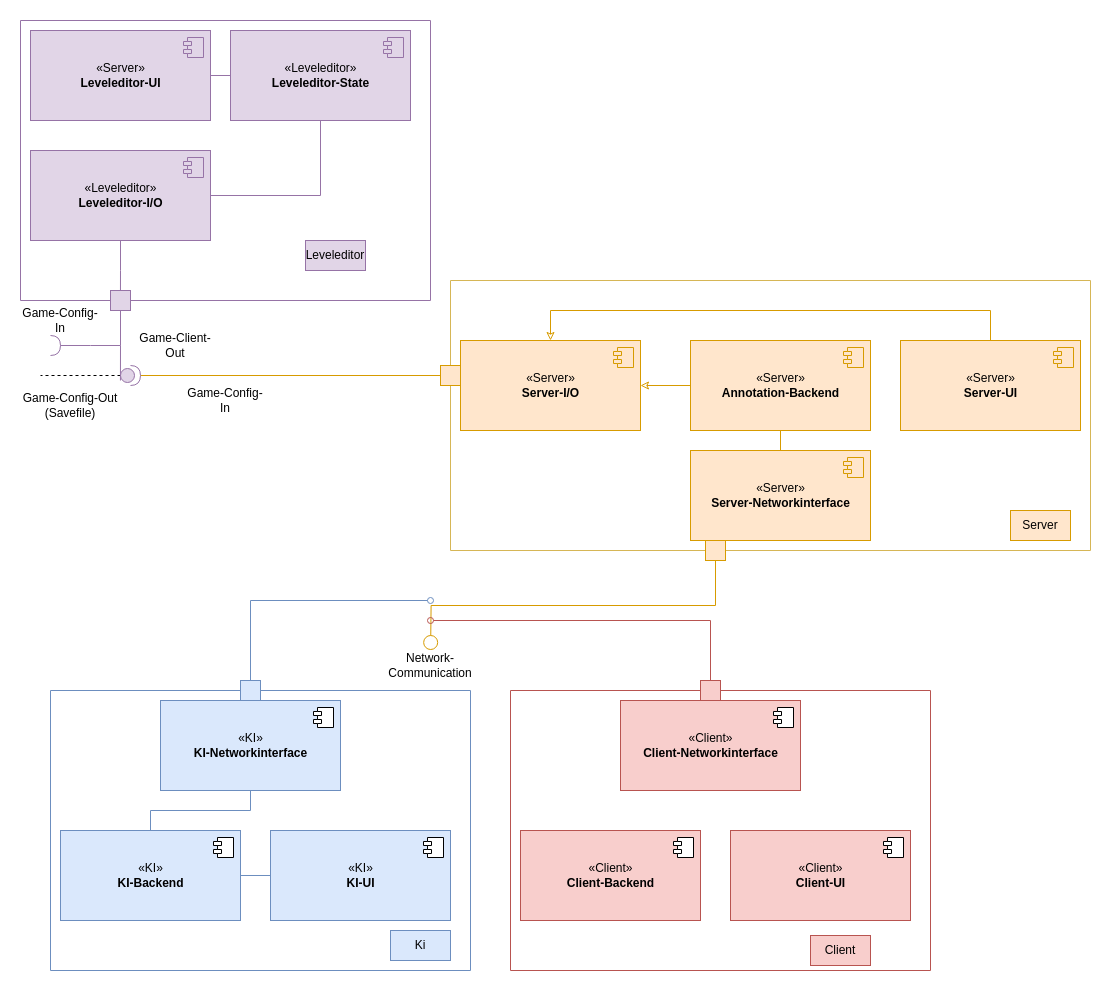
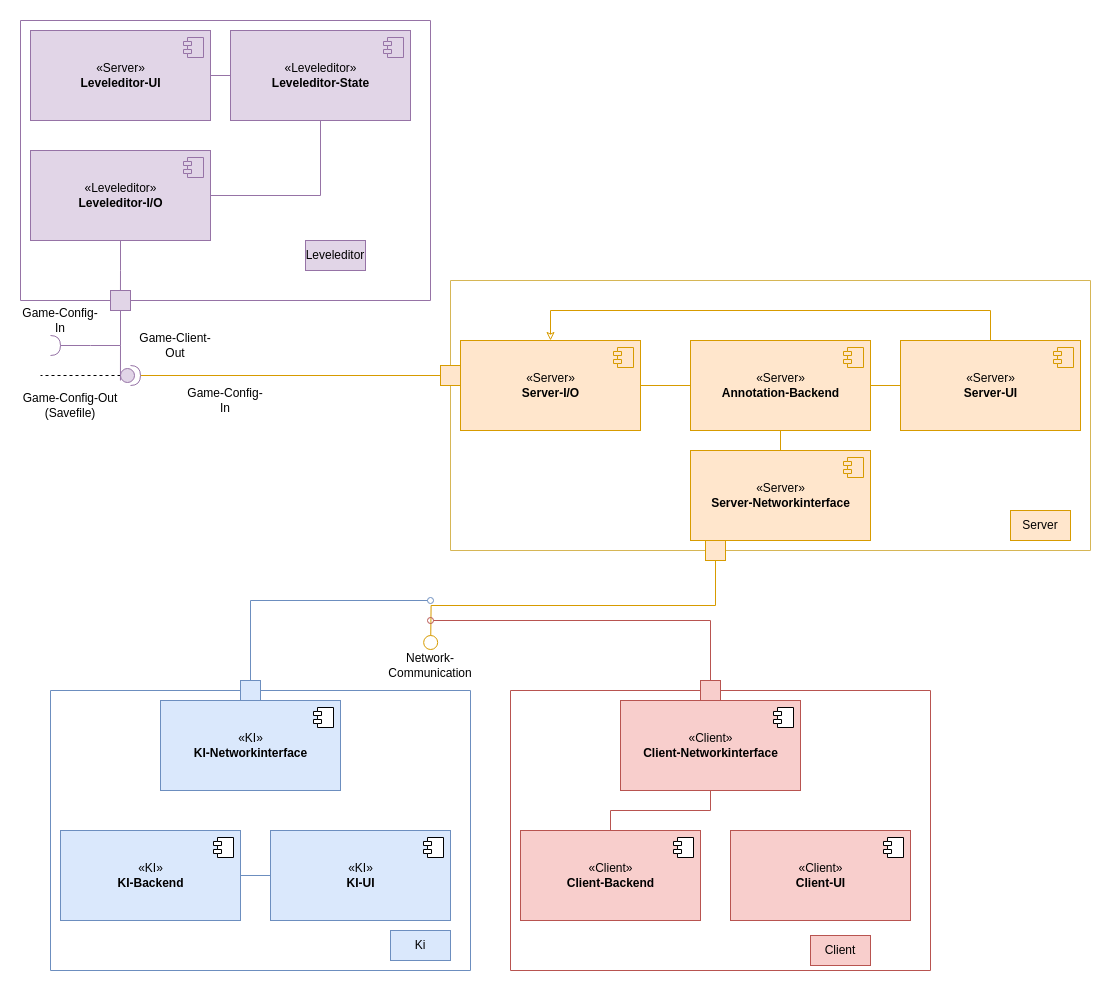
- <mxCell id="20" style="edgeStyle=orthogonalEdgeStyle;rounded=0;orthogonalLoop=1;jettySize=auto;html=1;entryX=1;entryY=0.5;entryDx=0;entryDy=0;endArrow=classic;endFill=0;fillColor=#ffe6cc;strokeColor=#d79b00;" edge="1" parent="18" source="21" target="31"><mxGeometry relative="1" as="geometry" /></mxCell>
+ <mxCell id="20" style="edgeStyle=orthogonalEdgeStyle;rounded=0;orthogonalLoop=1;jettySize=auto;html=1;entryX=1;entryY=0.5;entryDx=0;entryDy=0;endArrow=none;endFill=0;fillColor=#ffe6cc;strokeColor=#d79b00;" edge="1" parent="18" source="21" target="31"><mxGeometry relative="1" as="geometry" /></mxCell>
+ <mxCell id="26" style="edgeStyle=orthogonalEdgeStyle;rounded=0;orthogonalLoop=1;jettySize=auto;html=1;endArrow=none;endFill=0;fillColor=#ffe6cc;strokeColor=#d79b00;" edge="1" parent="18" source="21" target="24"><mxGeometry relative="1" as="geometry" /></mxCell>
- <mxCell id="2" style="edgeStyle=orthogonalEdgeStyle;rounded=0;orthogonalLoop=1;jettySize=auto;html=1;entryX=0.5;entryY=1;entryDx=0;entryDy=0;endArrow=none;endFill=0;fillColor=#dae8fc;strokeColor=#6c8ebf;" edge="1" parent="1" source="3" target="5"><mxGeometry relative="1" as="geometry" /></mxCell>
+ <mxCell id="13" style="edgeStyle=orthogonalEdgeStyle;rounded=0;orthogonalLoop=1;jettySize=auto;html=1;entryX=0.5;entryY=1;entryDx=0;entryDy=0;endArrow=none;endFill=0;fillColor=#f8cecc;strokeColor=#b85450;" edge="1" parent="1" source="14" target="16"><mxGeometry relative="1" as="geometry" /></mxCell>
